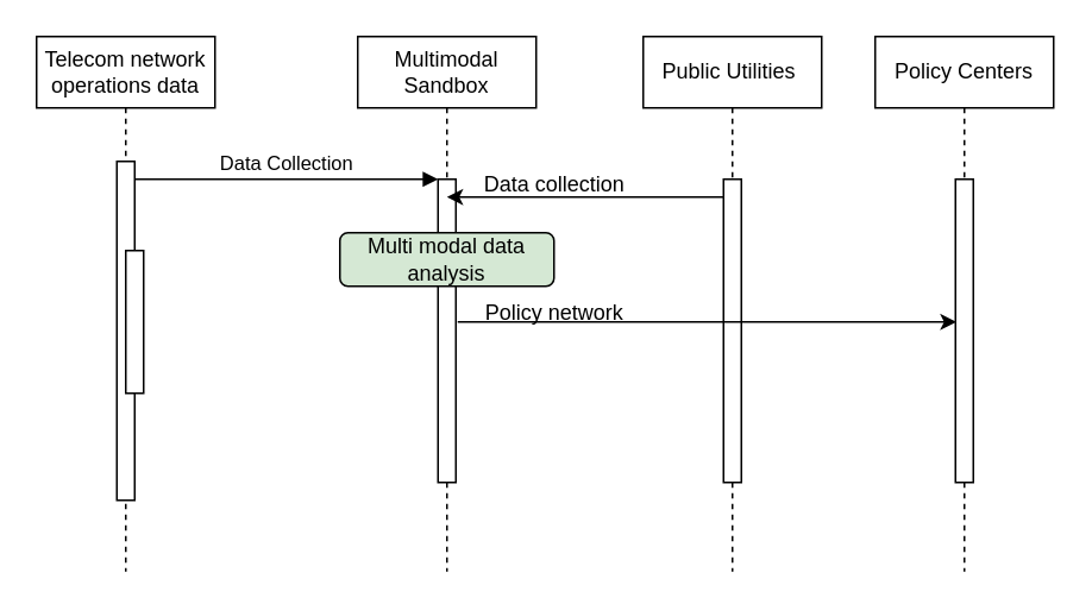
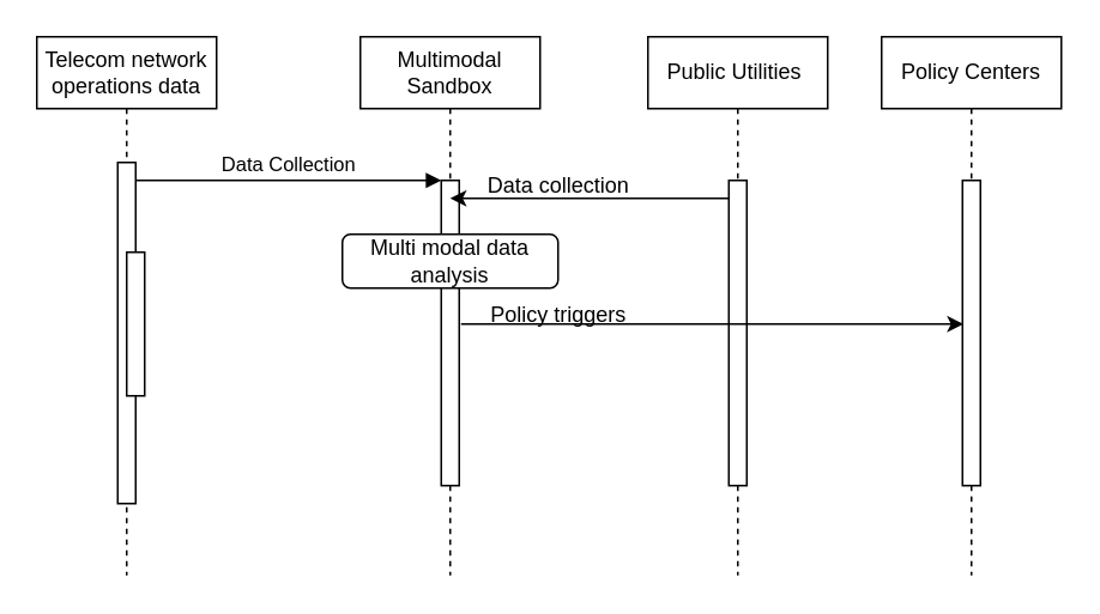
- <mxCell id="13" value="Multi modal data analysis" style="rounded=1;whiteSpace=wrap;html=1;fillColor=#d5e8d4;" vertex="1" parent="1"><mxGeometry x="190" y="130" width="120" height="30" as="geometry" /></mxCell>
+ <mxCell id="13" value="Multi modal data analysis" style="rounded=1;whiteSpace=wrap;html=1;" vertex="1" parent="1"><mxGeometry x="190" y="130" width="120" height="30" as="geometry" /></mxCell>
- <mxCell id="16" value="Policy network" style="text;html=1;align=center;verticalAlign=middle;resizable=0;points=[];autosize=1;strokeColor=none;fillColor=none;" vertex="1" parent="1"><mxGeometry x="260" y="160" width="100" height="30" as="geometry" /></mxCell>
+ <mxCell id="16" value="Policy triggers" style="text;html=1;align=center;verticalAlign=middle;resizable=0;points=[];autosize=1;strokeColor=none;fillColor=none;" vertex="1" parent="1"><mxGeometry x="260" y="160" width="100" height="30" as="geometry" /></mxCell>
